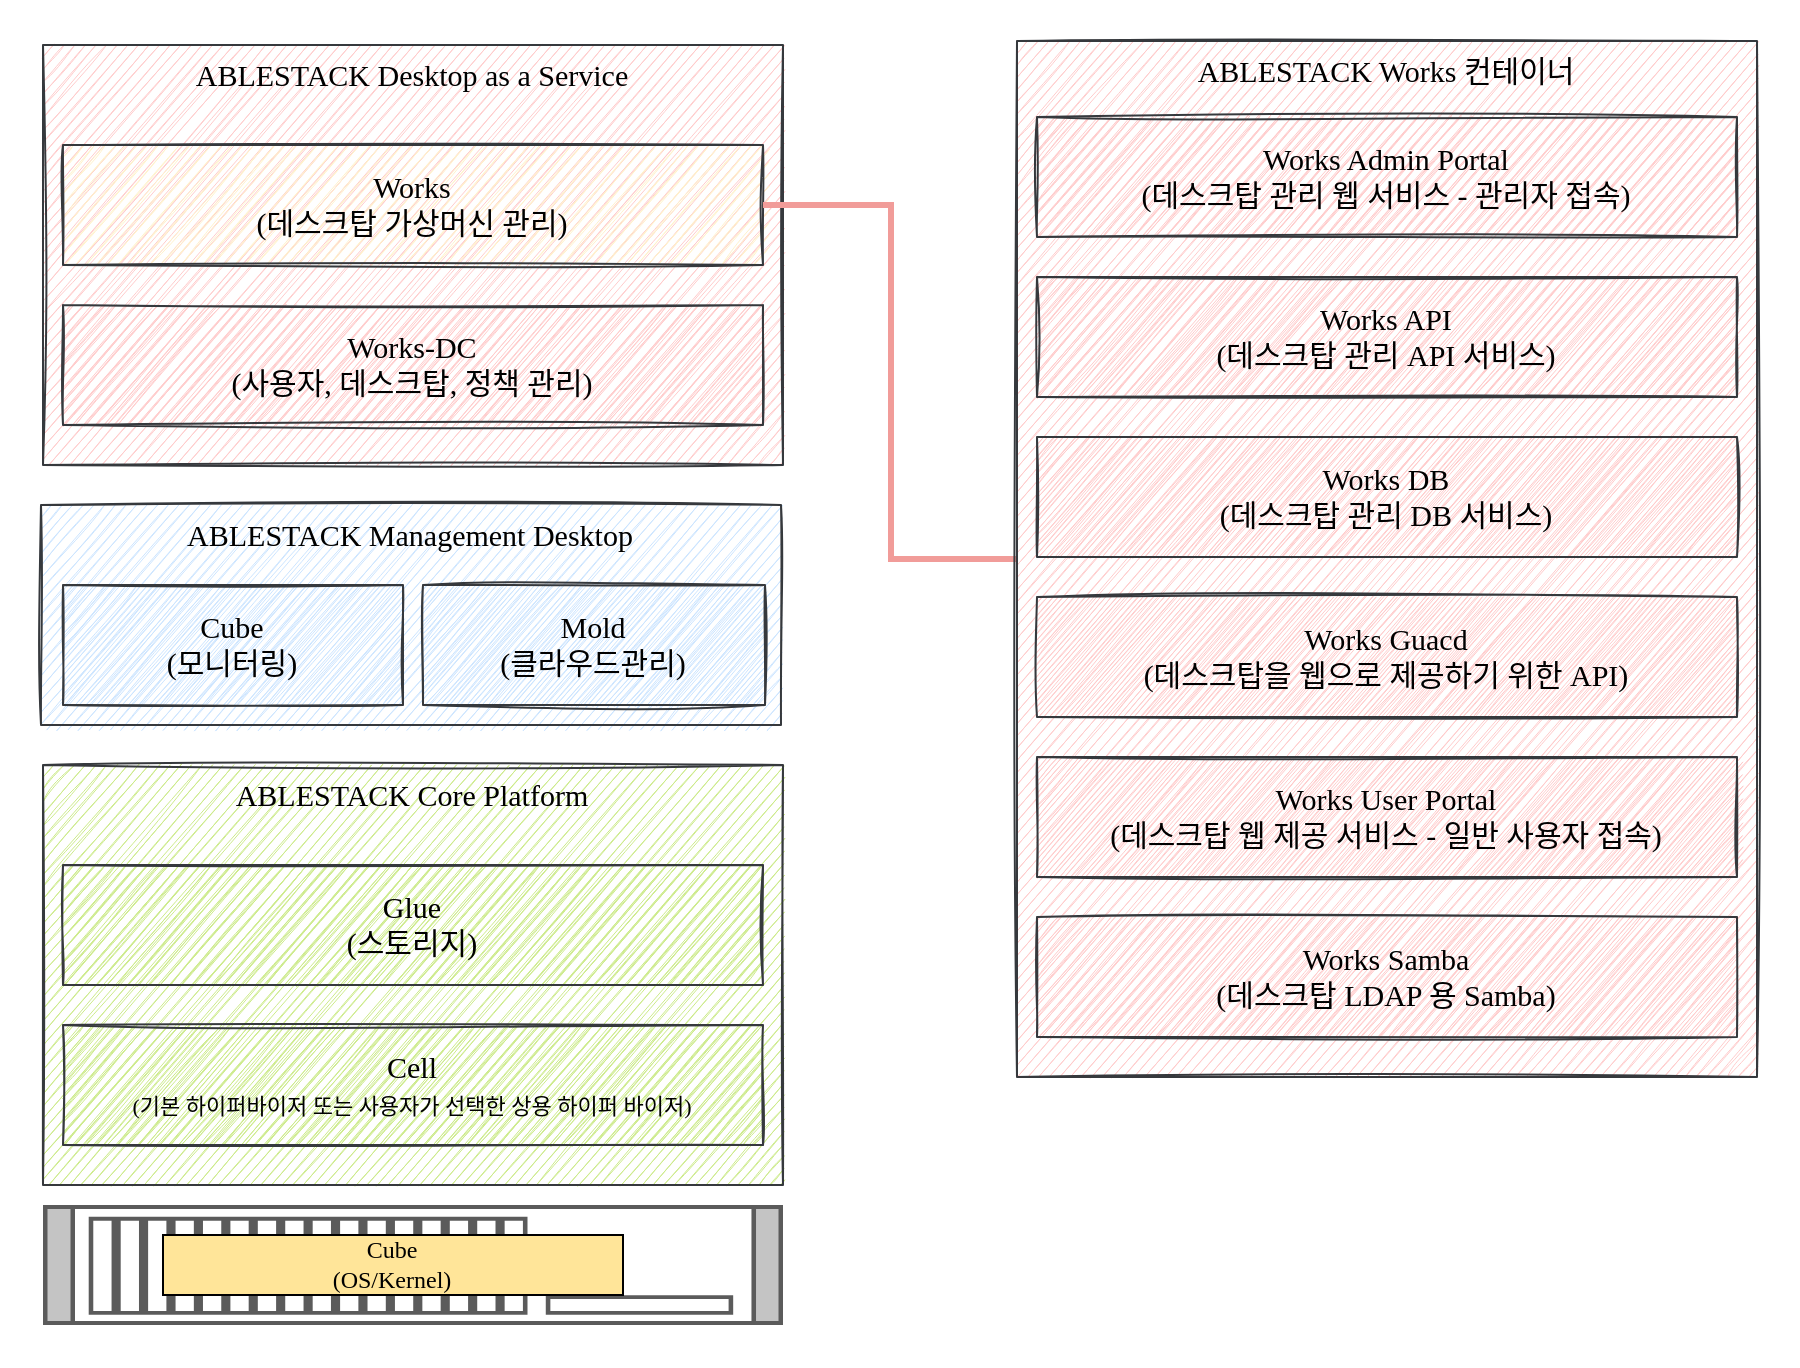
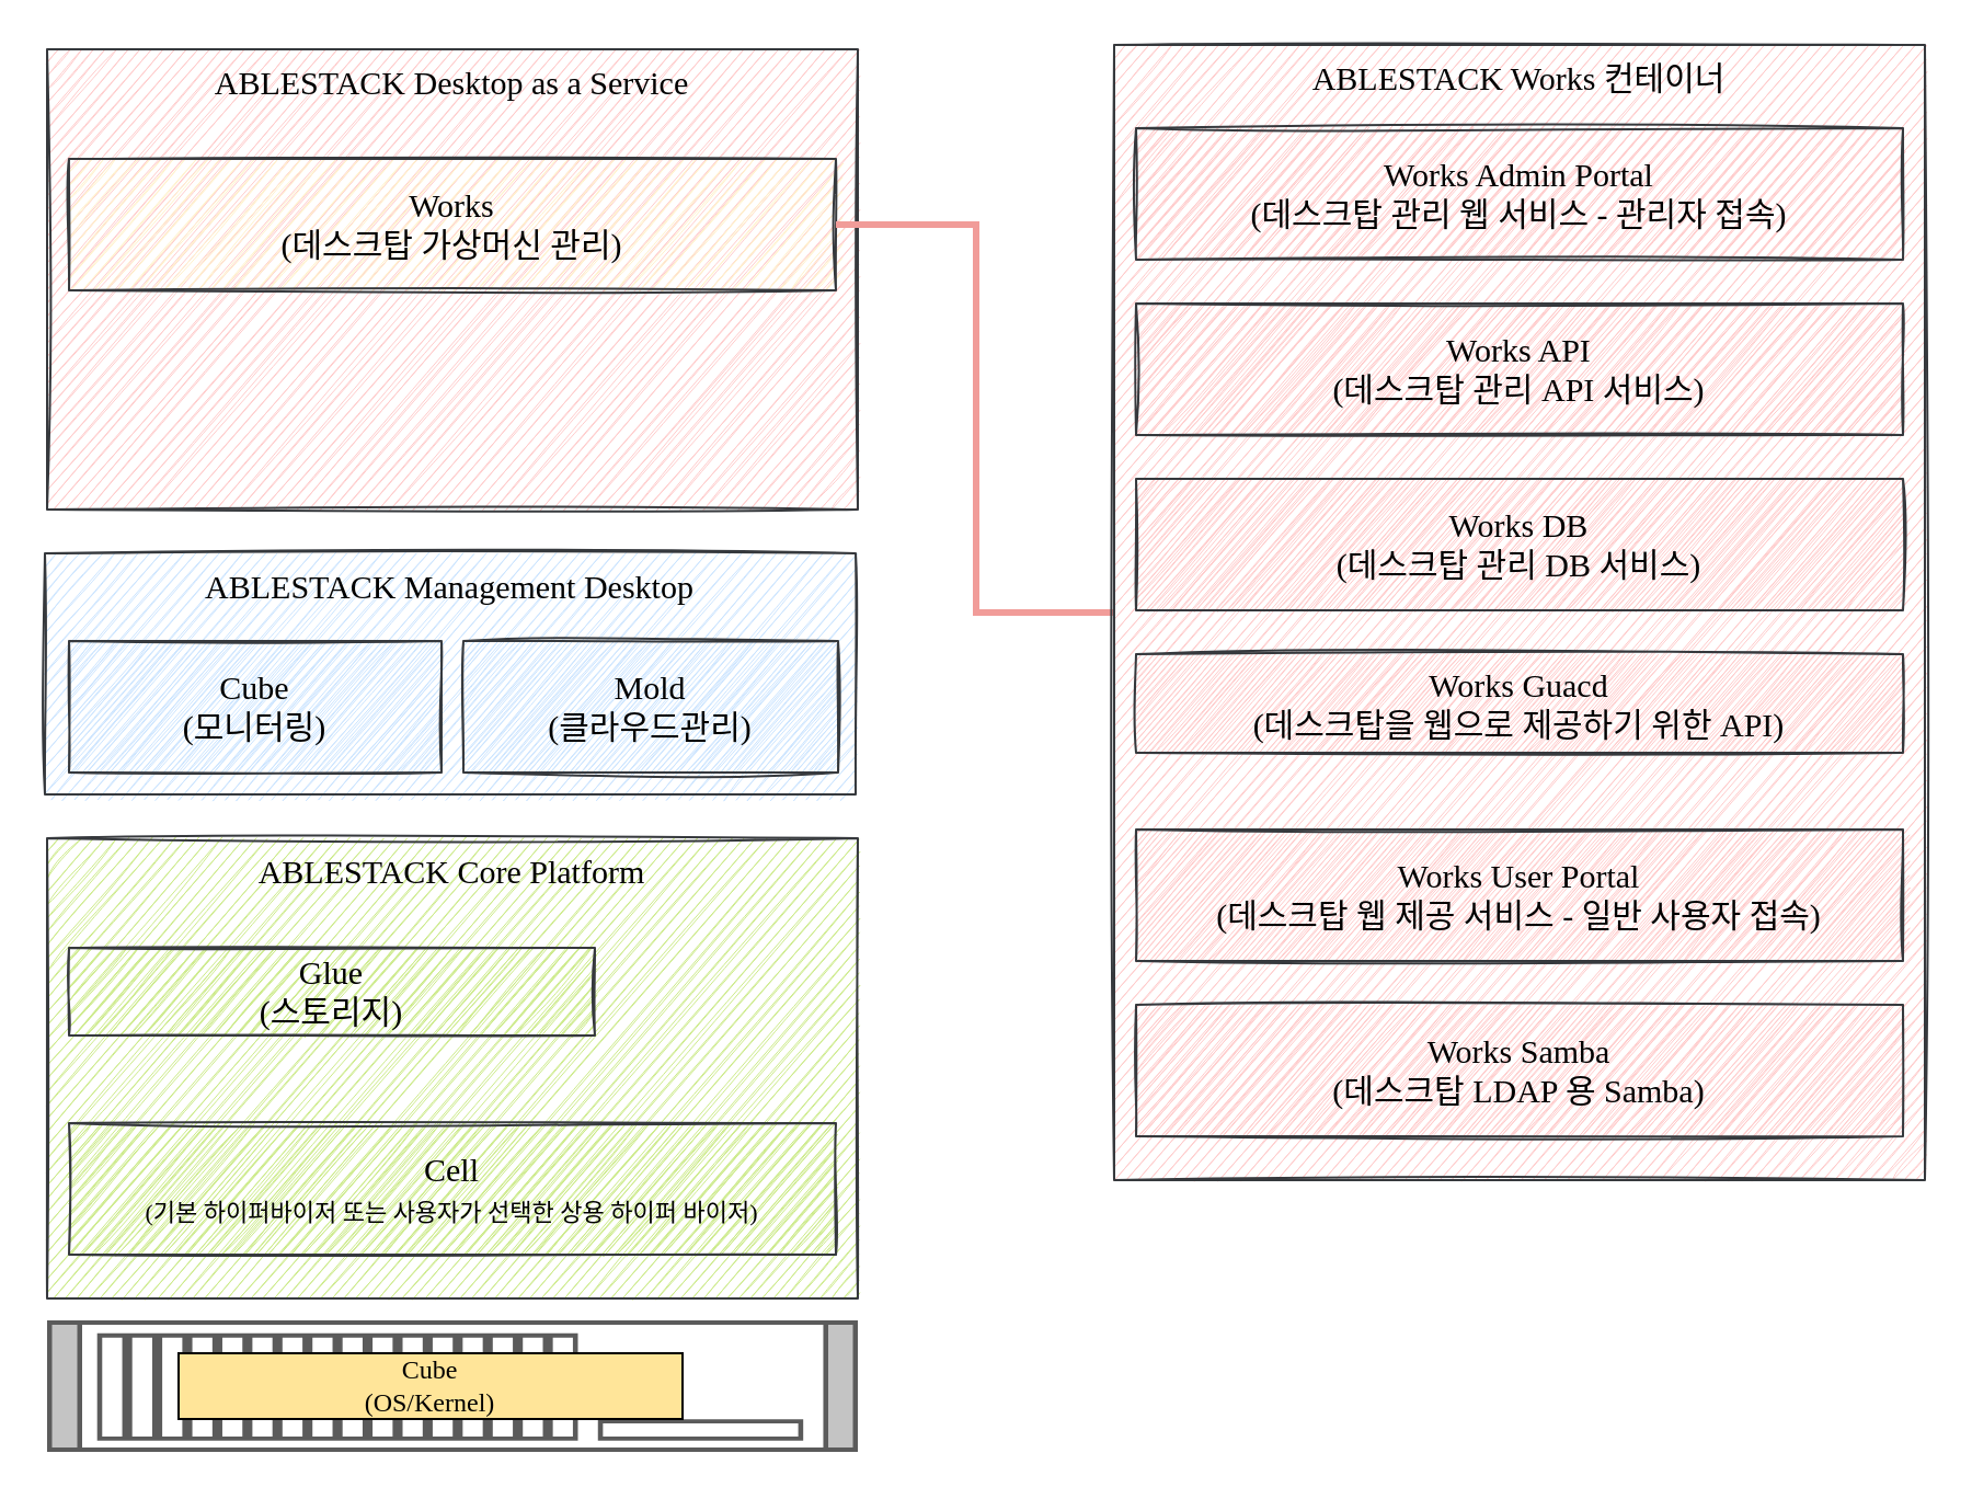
- <mxCell id="12" value="Works-DC&lt;br&gt;(사용자, 데스크탑, 정책 관리)" style="rounded=0;whiteSpace=wrap;html=1;shadow=0;sketch=1;fontFamily=D2Coding ligature;fontSize=15;gradientDirection=north;fillColor=#ffcccc;strokeColor=#36393d;" vertex="1" parent="1"><mxGeometry x="31" y="152" width="350" height="60" as="geometry" /></mxCell>
- <mxCell id="18" value="Works Guacd&lt;br&gt;(데스크탑을 웹으로 제공하기 위한 API)" style="rounded=0;whiteSpace=wrap;html=1;shadow=0;sketch=1;fontFamily=D2Coding ligature;fontSize=15;fillColor=#ffcccc;gradientDirection=north;strokeColor=#36393d;" vertex="1" parent="1"><mxGeometry x="518" y="298" width="350" height="60" as="geometry" /></mxCell>
+ <mxCell id="18" value="Works Guacd&lt;br&gt;(데스크탑을 웹으로 제공하기 위한 API)" style="rounded=0;whiteSpace=wrap;html=1;shadow=0;sketch=1;fontFamily=D2Coding ligature;fontSize=15;fillColor=#ffcccc;gradientDirection=north;strokeColor=#36393d;" vertex="1" parent="1"><mxGeometry x="518" y="298" width="350" height="45" as="geometry" /></mxCell>
- <mxCell id="5" value="Glue&lt;br&gt;(스토리지)" style="rounded=0;whiteSpace=wrap;html=1;shadow=0;sketch=1;fontFamily=D2Coding ligature;fontSize=15;gradientDirection=north;fillColor=#cdeb8b;strokeColor=#36393d;" vertex="1" parent="1"><mxGeometry x="31" y="432" width="350" height="60" as="geometry" /></mxCell>
+ <mxCell id="5" value="Glue&lt;br&gt;(스토리지)" style="rounded=0;whiteSpace=wrap;html=1;shadow=0;sketch=1;fontFamily=D2Coding ligature;fontSize=15;gradientDirection=north;fillColor=#cdeb8b;strokeColor=#36393d;" vertex="1" parent="1"><mxGeometry x="31" y="432" width="240" height="40" as="geometry" /></mxCell>
